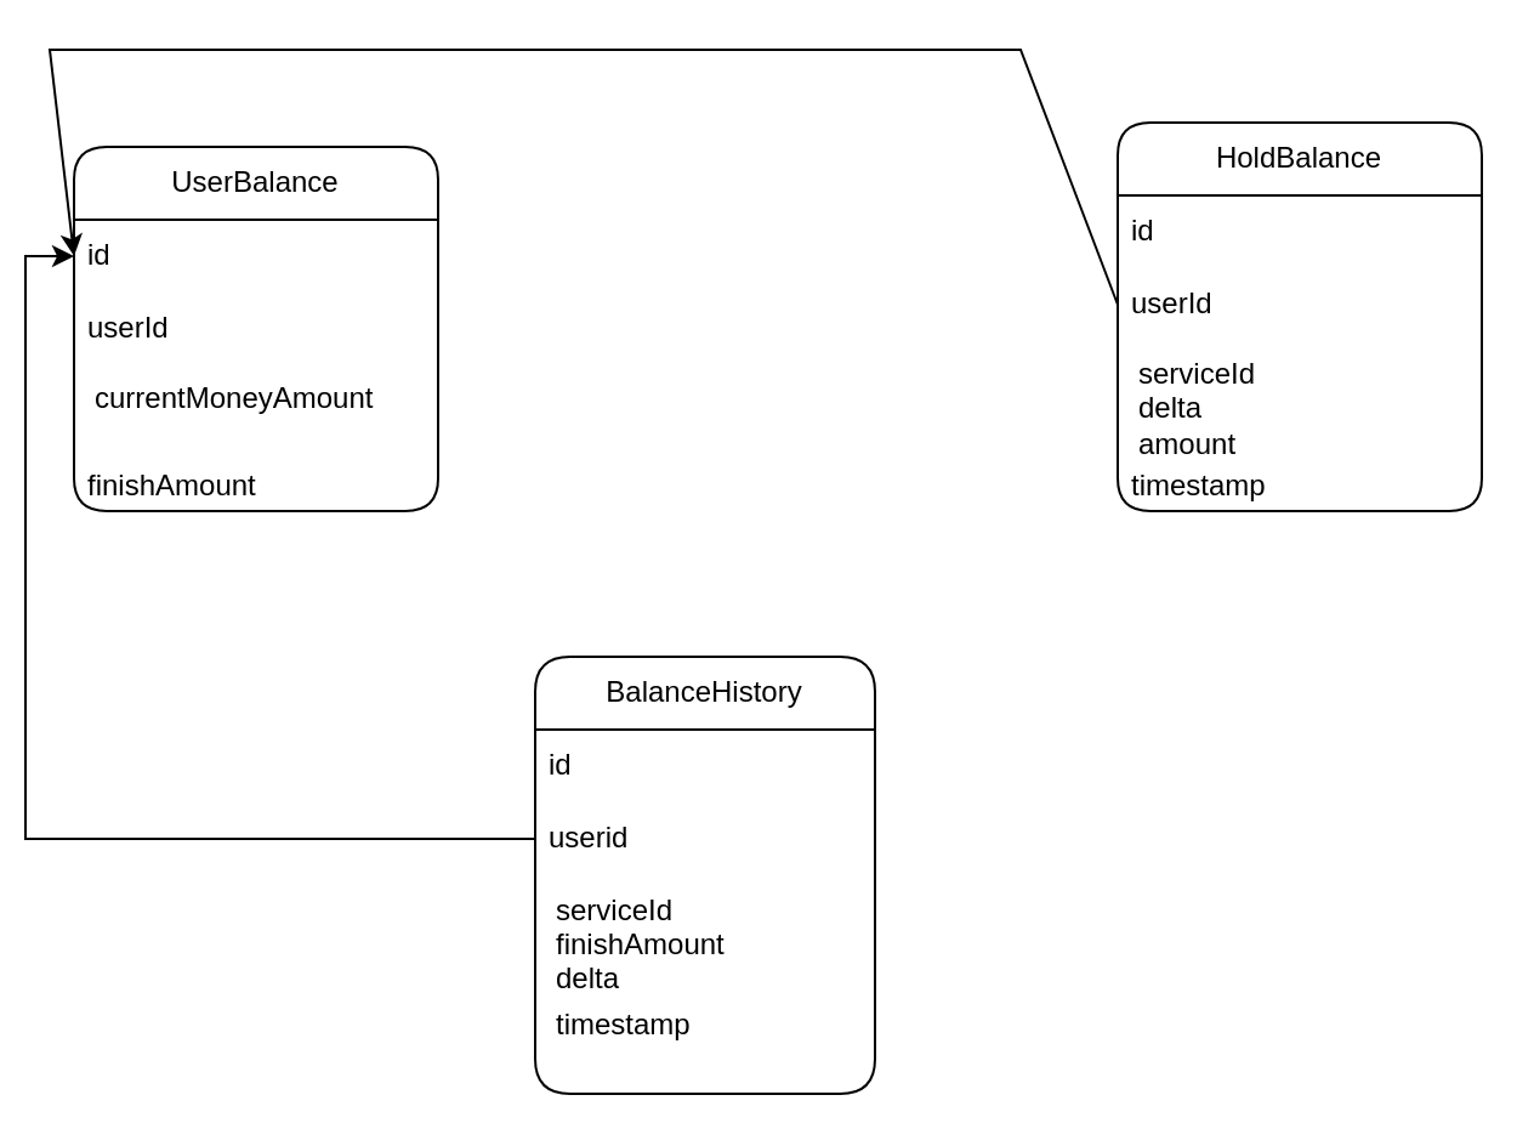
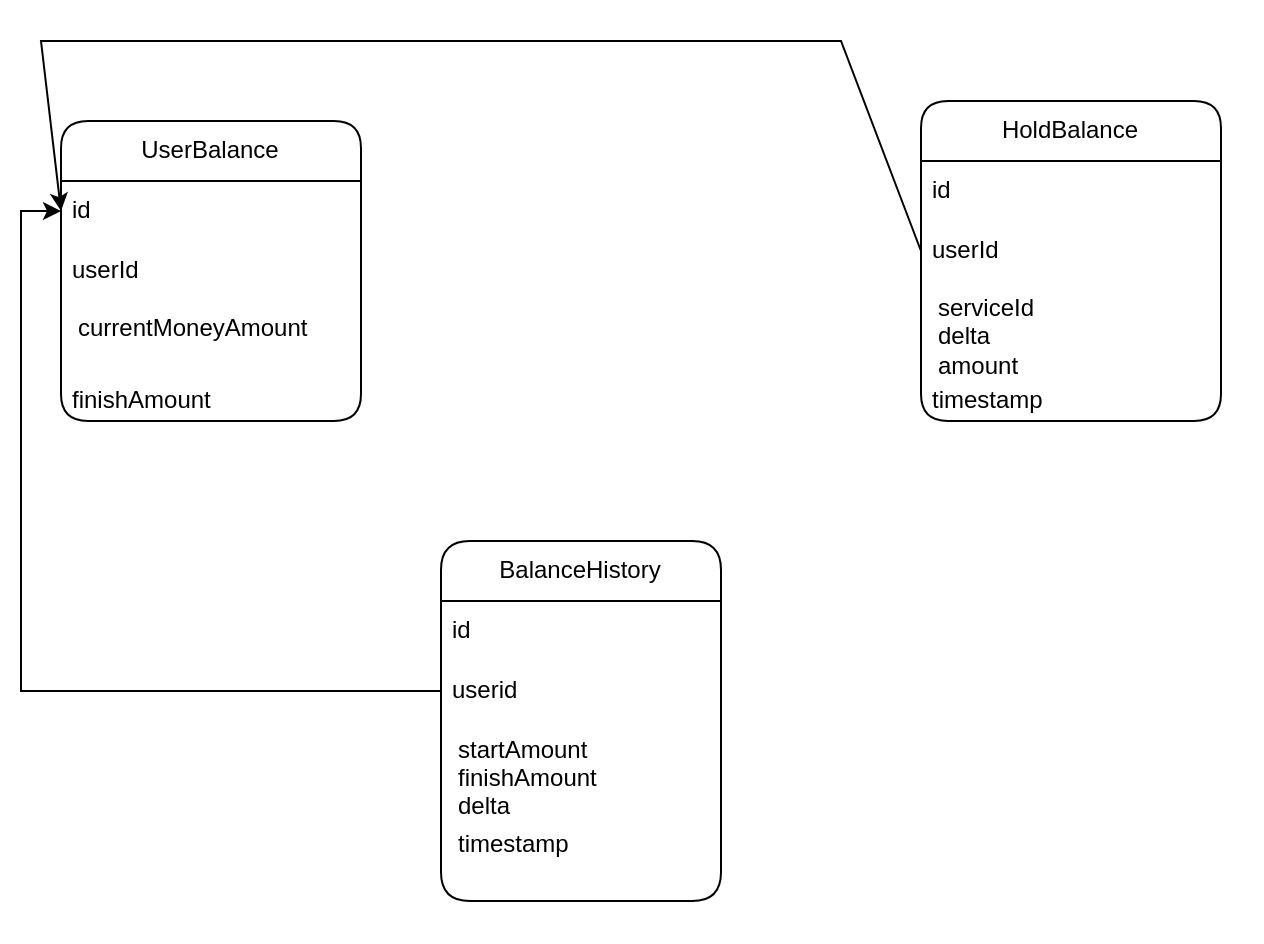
- <mxCell id="9" value="&lt;table&gt;&lt;tbody&gt;&lt;tr&gt;&lt;td&gt;serviceId&lt;br&gt;finishAmount&lt;br&gt;delta&lt;/td&gt;&lt;/tr&gt;&lt;tr&gt;&lt;td&gt;timestamp&lt;br&gt;&lt;br&gt;&lt;/td&gt;&lt;/tr&gt;&lt;/tbody&gt;&lt;/table&gt;" style="text;strokeColor=none;fillColor=none;align=left;verticalAlign=middle;spacingLeft=4;spacingRight=4;overflow=hidden;points=[[0,0.5],[1,0.5]];portConstraint=eastwest;rotatable=0;whiteSpace=wrap;html=1;" vertex="1" parent="6"><mxGeometry y="90" width="140" height="90" as="geometry" /></mxCell>
+ <mxCell id="9" value="&lt;table&gt;&lt;tbody&gt;&lt;tr&gt;&lt;td&gt;startAmount&lt;br&gt;finishAmount&lt;br&gt;delta&lt;/td&gt;&lt;/tr&gt;&lt;tr&gt;&lt;td&gt;timestamp&lt;br&gt;&lt;br&gt;&lt;/td&gt;&lt;/tr&gt;&lt;/tbody&gt;&lt;/table&gt;" style="text;strokeColor=none;fillColor=none;align=left;verticalAlign=middle;spacingLeft=4;spacingRight=4;overflow=hidden;points=[[0,0.5],[1,0.5]];portConstraint=eastwest;rotatable=0;whiteSpace=wrap;html=1;" vertex="1" parent="6"><mxGeometry y="90" width="140" height="90" as="geometry" /></mxCell>
